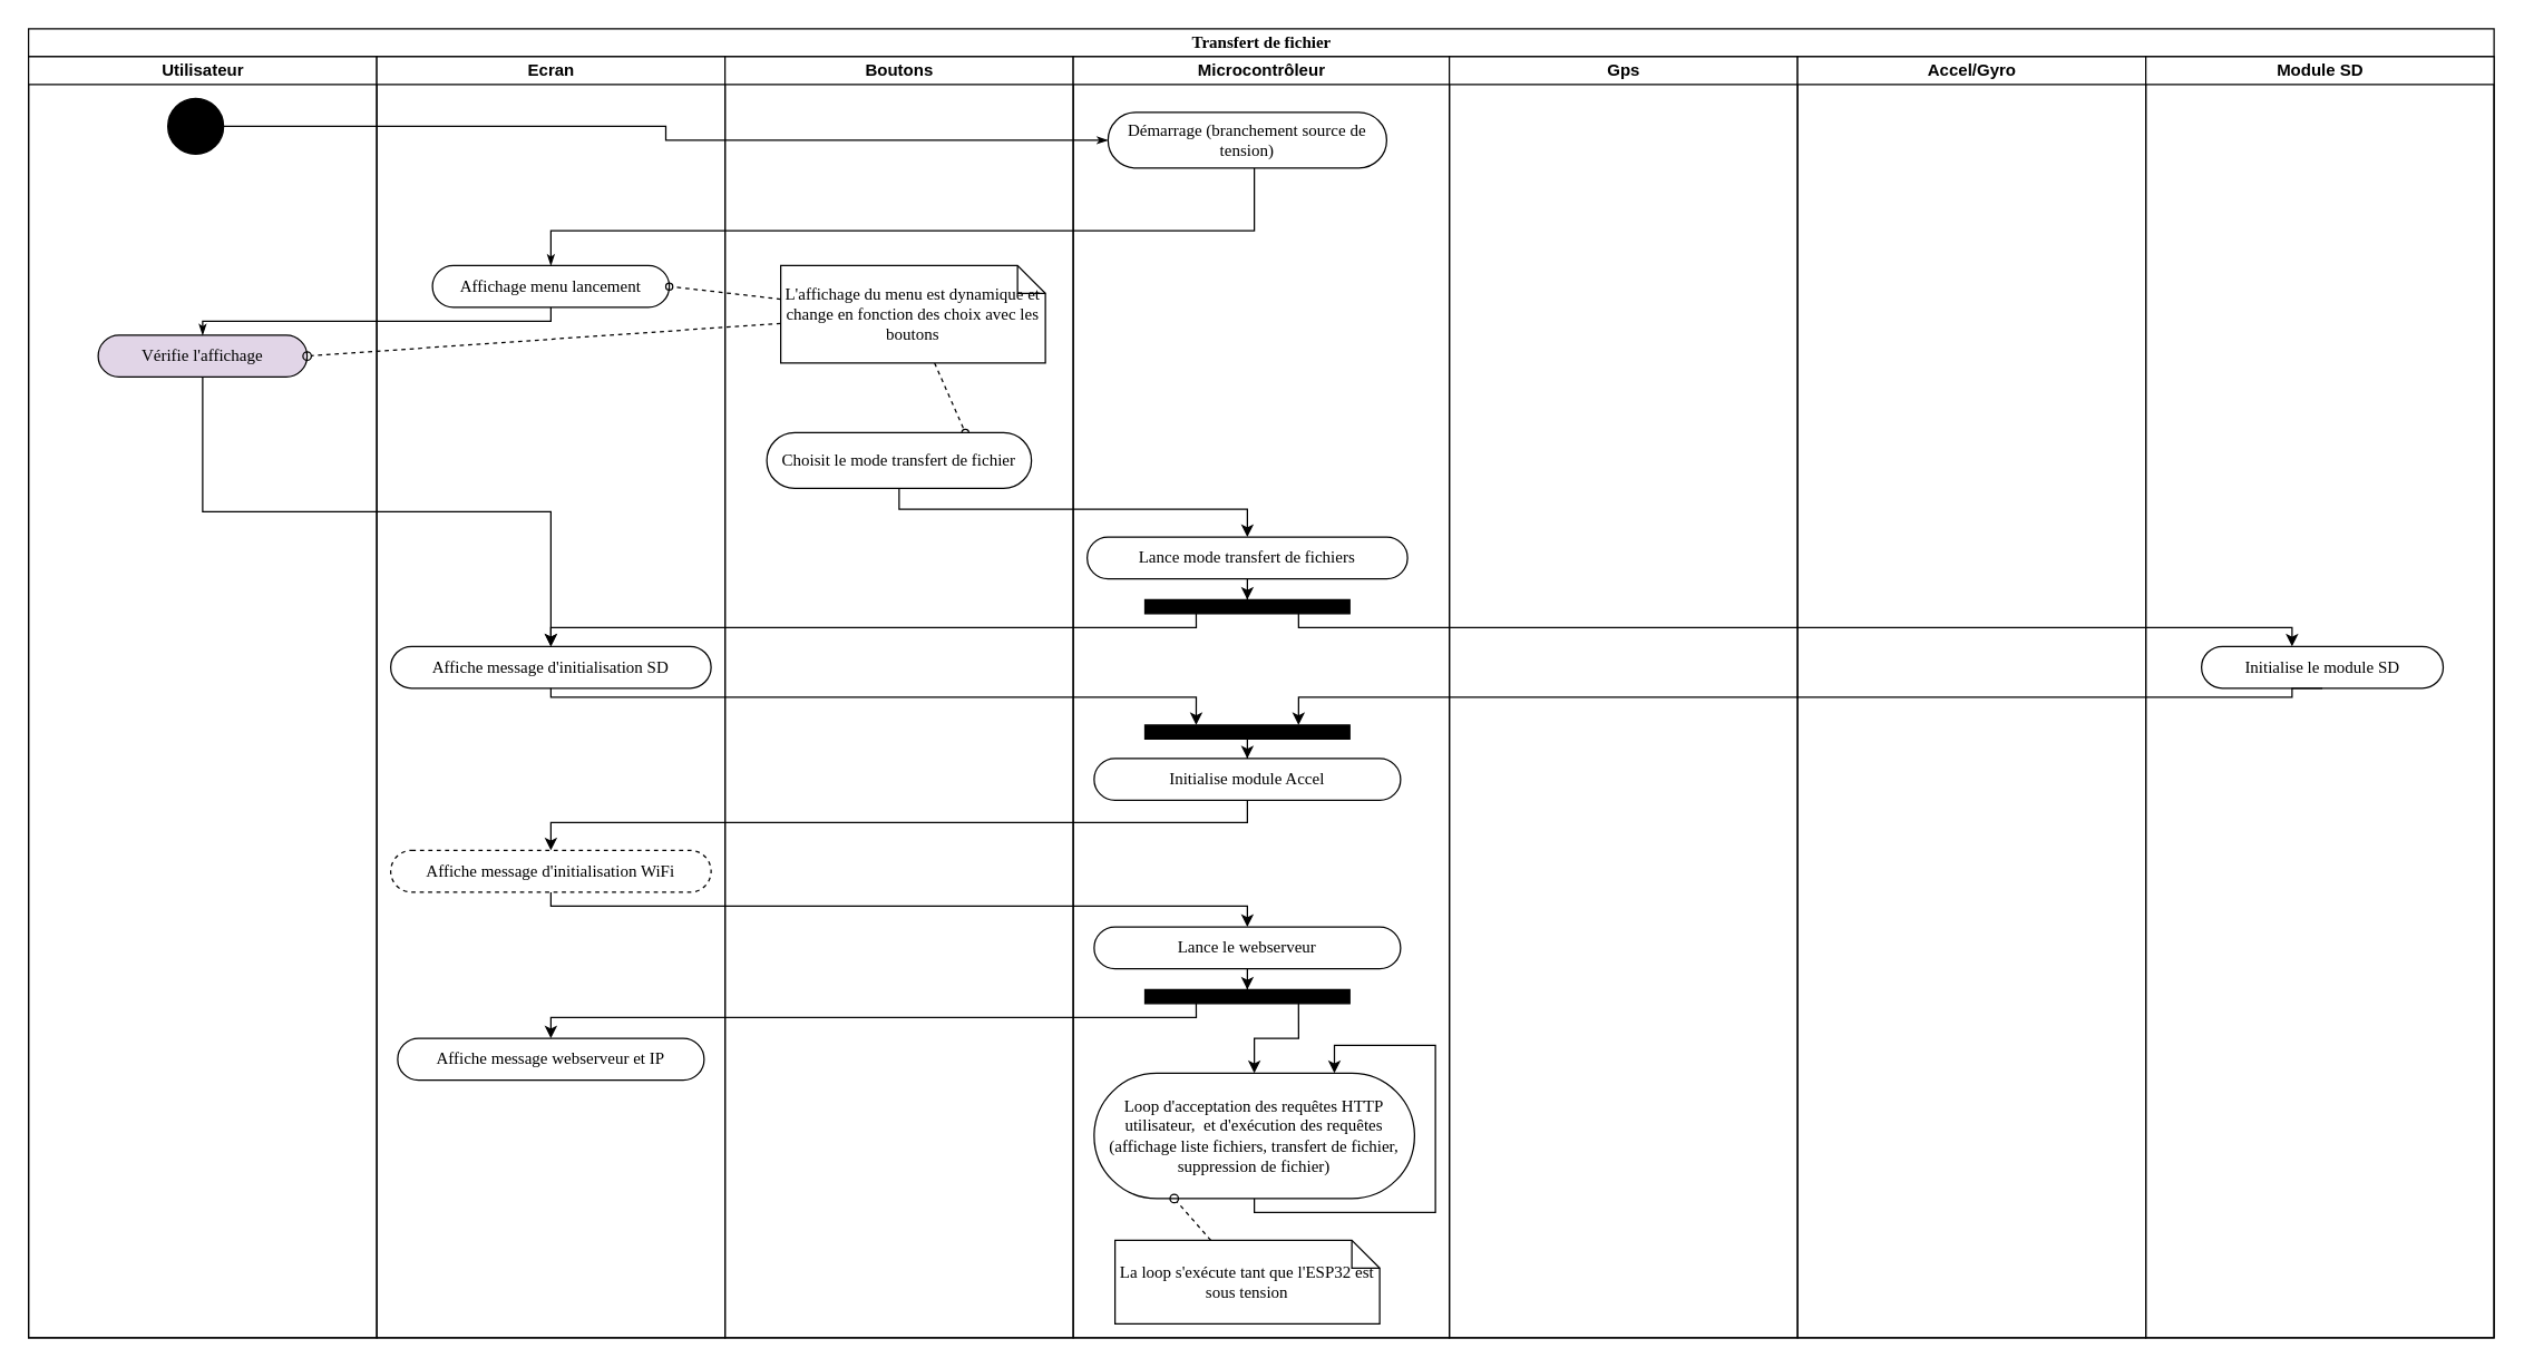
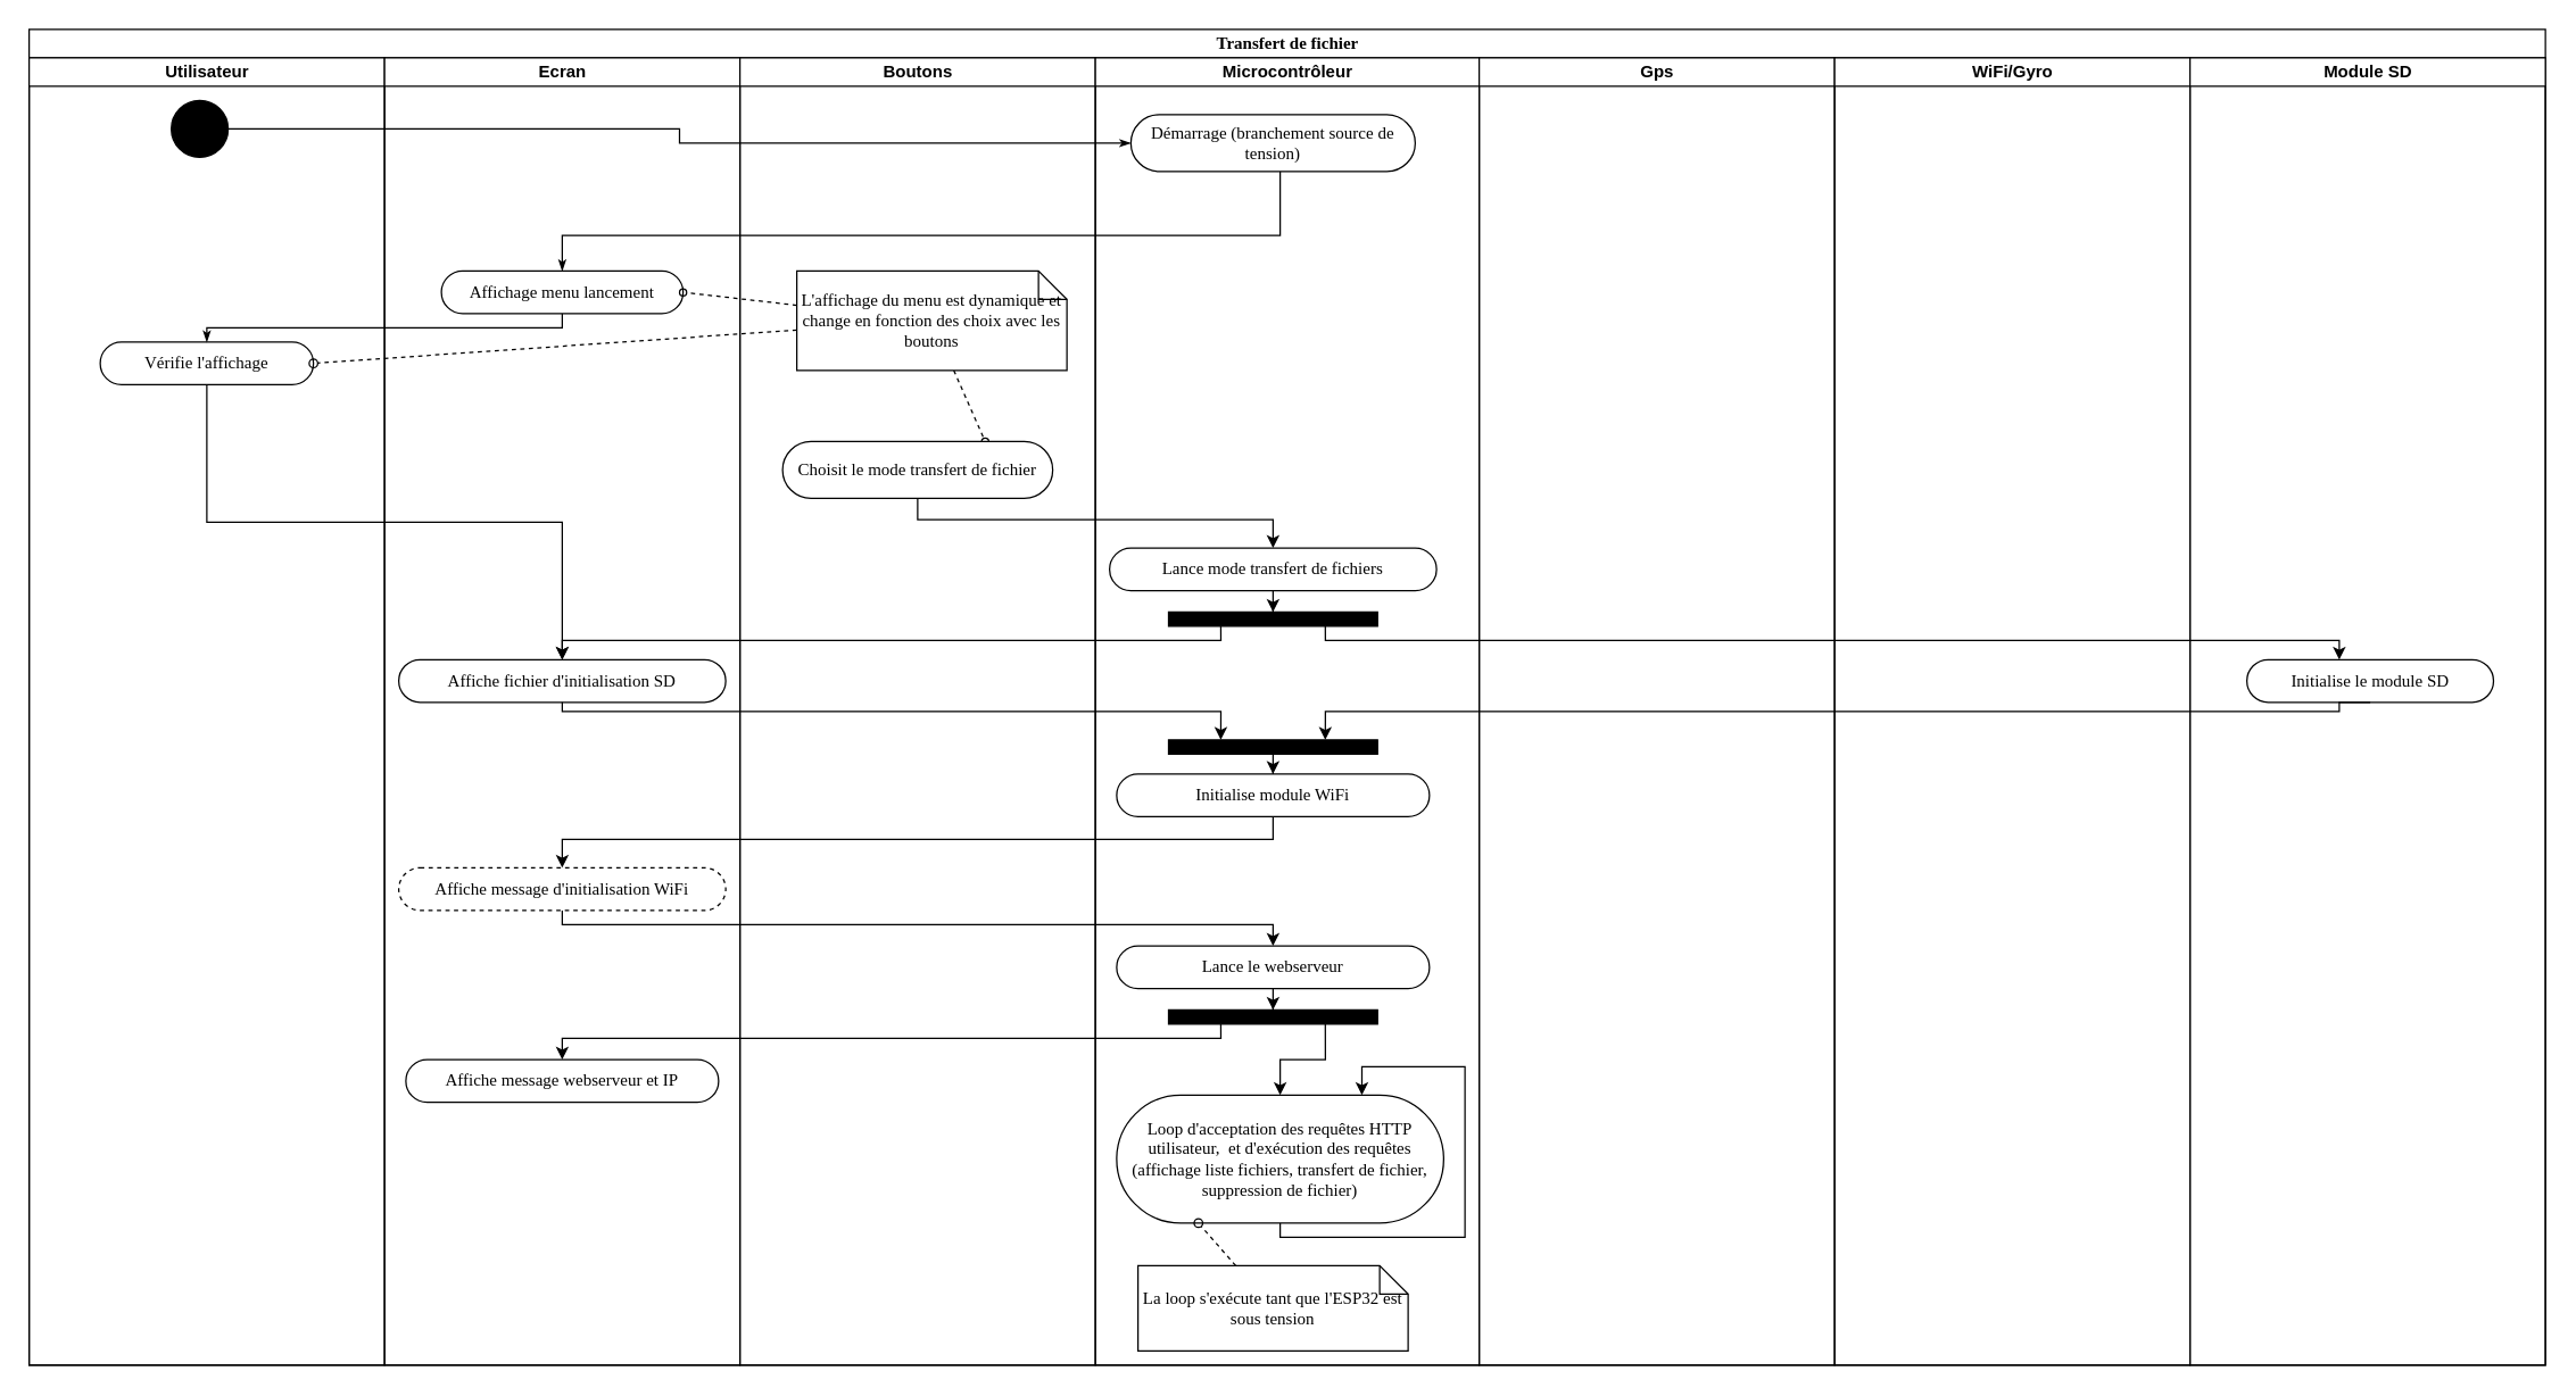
- <mxCell id="34" value="Accel/Gyro" style="swimlane;html=1;startSize=20;" parent="2" vertex="1"><mxGeometry x="1270" y="20" width="250" height="920" as="geometry" /></mxCell>
+ <mxCell id="34" value="WiFi/Gyro" style="swimlane;html=1;startSize=20;" parent="2" vertex="1"><mxGeometry x="1270" y="20" width="250" height="920" as="geometry" /></mxCell>
- <mxCell id="5" value="Vérifie l'affichage" style="rounded=1;whiteSpace=wrap;html=1;shadow=0;comic=0;labelBackgroundColor=none;strokeWidth=1;fontFamily=Verdana;fontSize=12;align=center;arcSize=50;fillColor=#e1d5e7;" parent="3" vertex="1"><mxGeometry x="50" y="200" width="150" height="30" as="geometry" /></mxCell>
+ <mxCell id="5" value="Vérifie l'affichage" style="rounded=1;whiteSpace=wrap;html=1;shadow=0;comic=0;labelBackgroundColor=none;strokeWidth=1;fontFamily=Verdana;fontSize=12;align=center;arcSize=50;" parent="3" vertex="1"><mxGeometry x="50" y="200" width="150" height="30" as="geometry" /></mxCell>
- <mxCell id="8" value="Affiche message d'initialisation SD" style="rounded=1;whiteSpace=wrap;html=1;shadow=0;comic=0;labelBackgroundColor=none;strokeWidth=1;fontFamily=Verdana;fontSize=12;align=center;arcSize=50;" parent="6" vertex="1"><mxGeometry x="10" y="423.5" width="230" height="30" as="geometry" /></mxCell>
+ <mxCell id="8" value="Affiche fichier d'initialisation SD" style="rounded=1;whiteSpace=wrap;html=1;shadow=0;comic=0;labelBackgroundColor=none;strokeWidth=1;fontFamily=Verdana;fontSize=12;align=center;arcSize=50;" parent="6" vertex="1"><mxGeometry x="10" y="423.5" width="230" height="30" as="geometry" /></mxCell>
- <mxCell id="21" value="Initialise module Accel" style="rounded=1;whiteSpace=wrap;html=1;shadow=0;comic=0;labelBackgroundColor=none;strokeWidth=1;fontFamily=Verdana;fontSize=12;align=center;arcSize=50;" parent="15" vertex="1"><mxGeometry x="15" y="504" width="220" height="30" as="geometry" /></mxCell>
+ <mxCell id="21" value="Initialise module WiFi" style="rounded=1;whiteSpace=wrap;html=1;shadow=0;comic=0;labelBackgroundColor=none;strokeWidth=1;fontFamily=Verdana;fontSize=12;align=center;arcSize=50;" parent="15" vertex="1"><mxGeometry x="15" y="504" width="220" height="30" as="geometry" /></mxCell>
